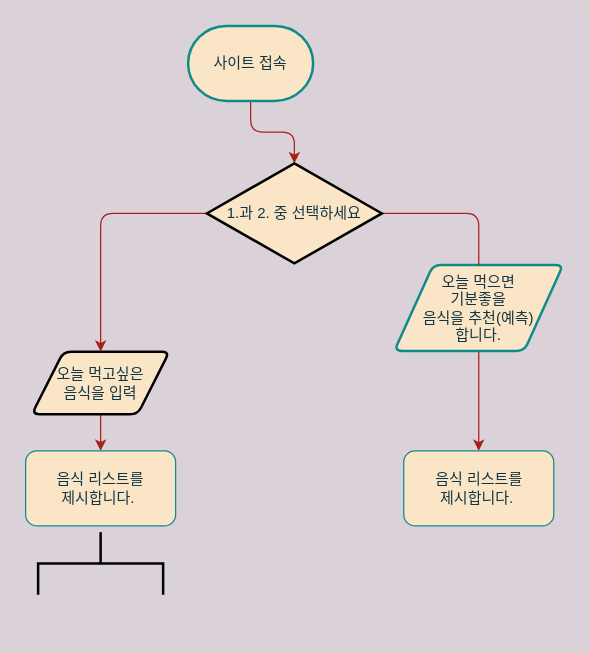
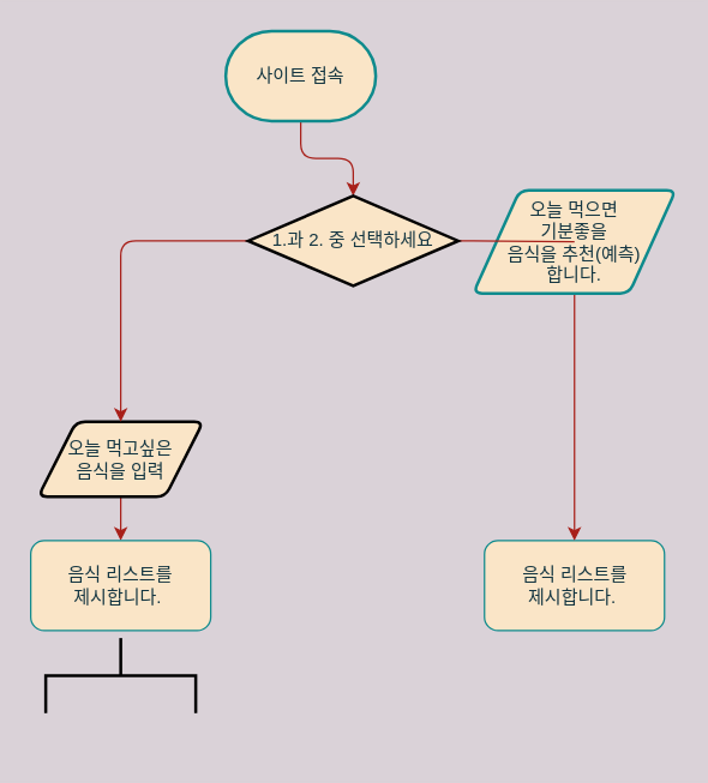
- <mxCell id="11" value="1.과 2. 중 선택하세요" style="strokeWidth=2;html=1;shape=mxgraph.flowchart.decision;whiteSpace=wrap;rounded=0;sketch=0;fillColor=#FAE5C7;fontColor=#143642;" vertex="1" parent="1"><mxGeometry x="165" y="130" width="140" height="80" as="geometry" /></mxCell>
+ <mxCell id="11" value="1.과 2. 중 선택하세요" style="strokeWidth=2;html=1;shape=mxgraph.flowchart.decision;whiteSpace=wrap;rounded=0;sketch=0;fillColor=#FAE5C7;fontColor=#143642;" vertex="1" parent="1"><mxGeometry x="165" y="130" width="140" height="60" as="geometry" /></mxCell>
- <mxCell id="4" value="&lt;span&gt;오늘 먹으면 &lt;br&gt;기분좋을 &lt;br&gt;음식을 추천(예측)&lt;br&gt;합니다.&lt;/span&gt;" style="shape=parallelogram;html=1;strokeWidth=2;perimeter=parallelogramPerimeter;whiteSpace=wrap;rounded=1;arcSize=12;size=0.23;sketch=0;fillColor=#FAE5C7;fontColor=#143642;strokeColor=#0F8B8D;" vertex="1" parent="1"><mxGeometry x="315" y="211.25" width="135" height="68.75" as="geometry" /></mxCell>
+ <mxCell id="4" value="&lt;span&gt;오늘 먹으면 &lt;br&gt;기분좋을 &lt;br&gt;음식을 추천(예측)&lt;br&gt;합니다.&lt;/span&gt;" style="shape=parallelogram;html=1;strokeWidth=2;perimeter=parallelogramPerimeter;whiteSpace=wrap;rounded=1;arcSize=12;size=0.23;sketch=0;fillColor=#FAE5C7;fontColor=#143642;strokeColor=#0F8B8D;" vertex="1" parent="1"><mxGeometry x="315" y="126.25" width="135" height="68.75" as="geometry" /></mxCell>
